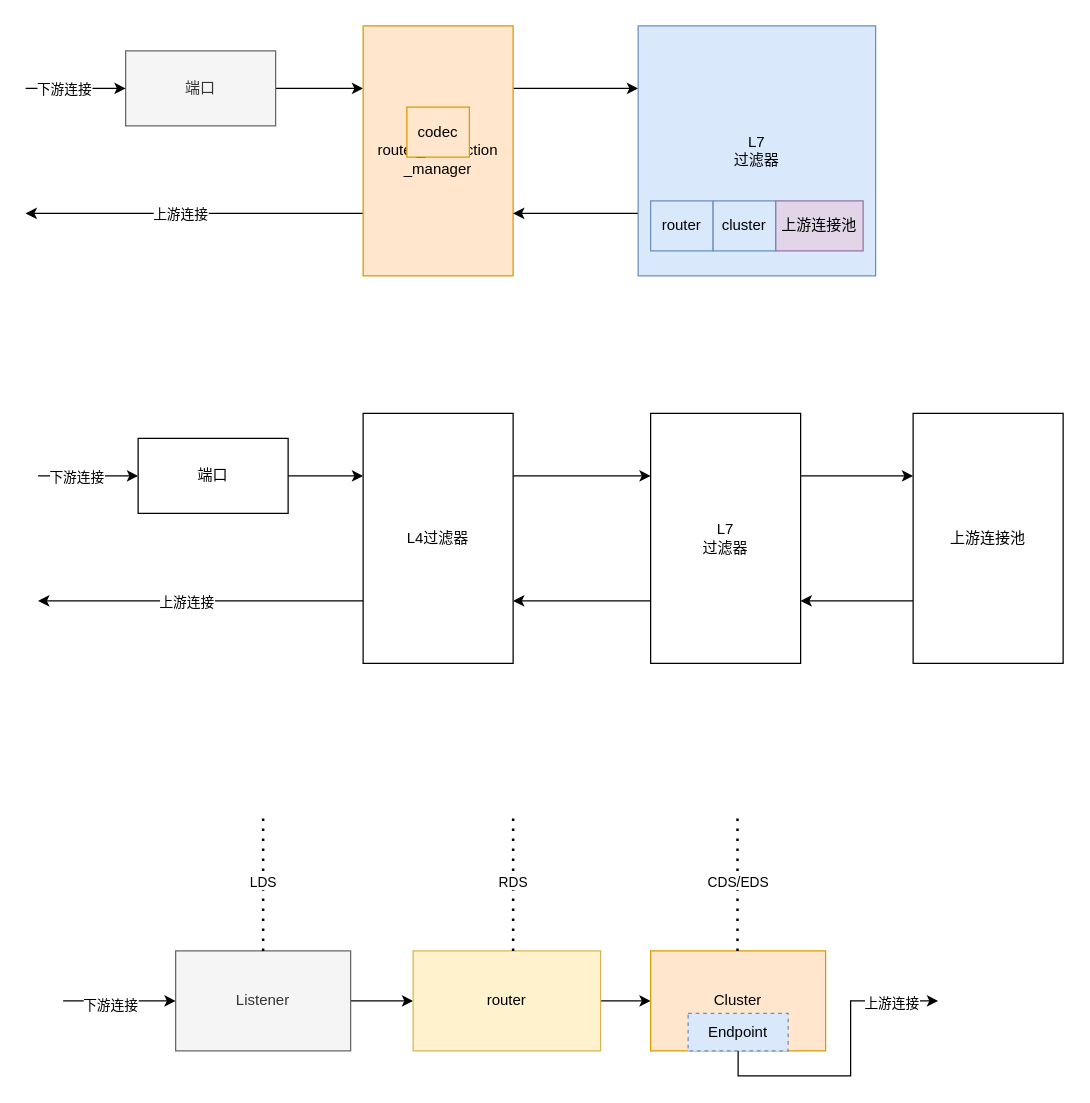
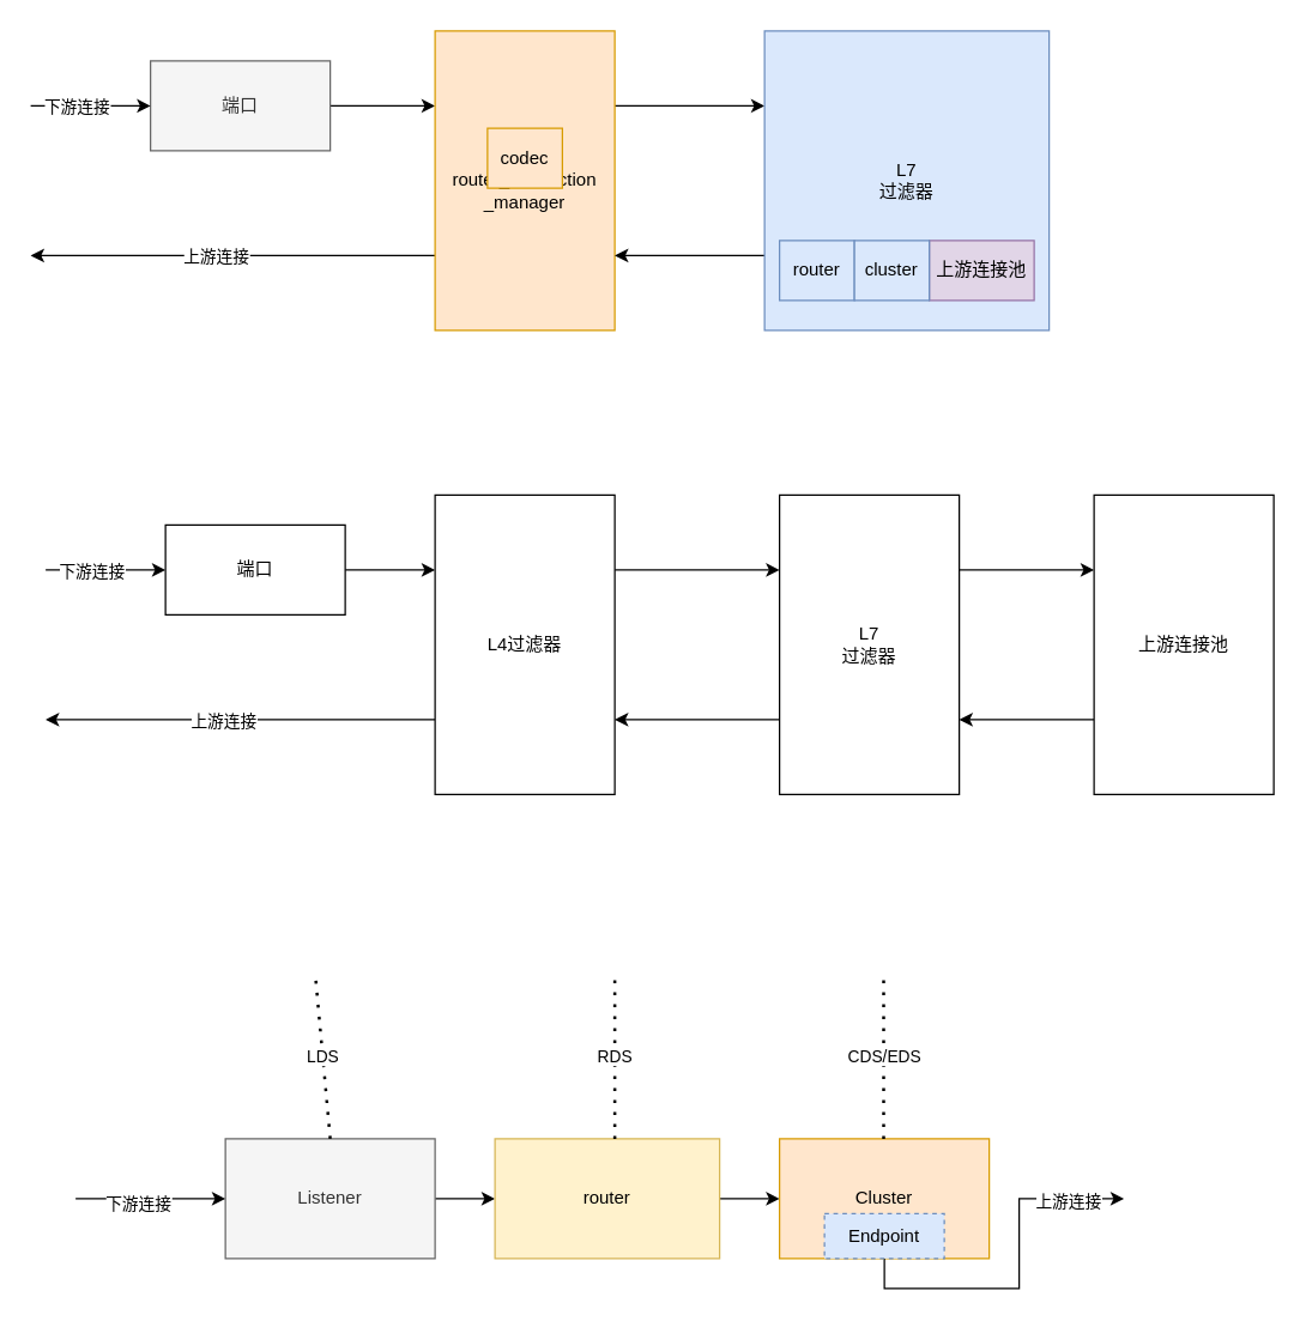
- <mxCell id="16" value="Listener" style="rounded=0;whiteSpace=wrap;html=1;fillColor=#f5f5f5;fontColor=#333333;strokeColor=#666666;" vertex="1" parent="1"><mxGeometry x="140" y="760" width="140" height="80" as="geometry" /></mxCell>
+ <mxCell id="16" value="Listener" style="rounded=0;whiteSpace=wrap;html=1;fillColor=#f5f5f5;fontColor=#333333;strokeColor=#666666;" vertex="1" parent="1"><mxGeometry x="150" y="760" width="140" height="80" as="geometry" /></mxCell>
